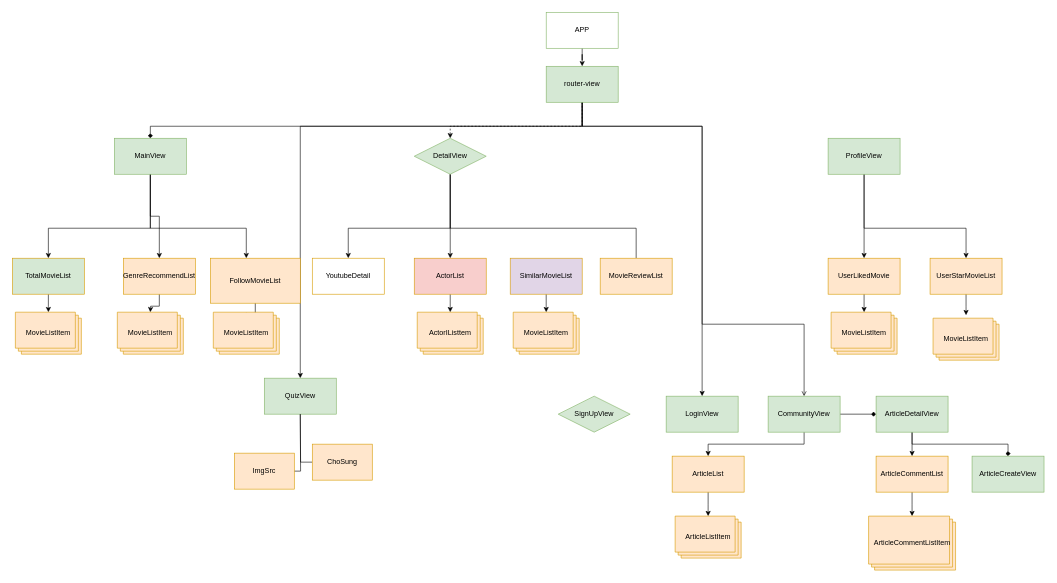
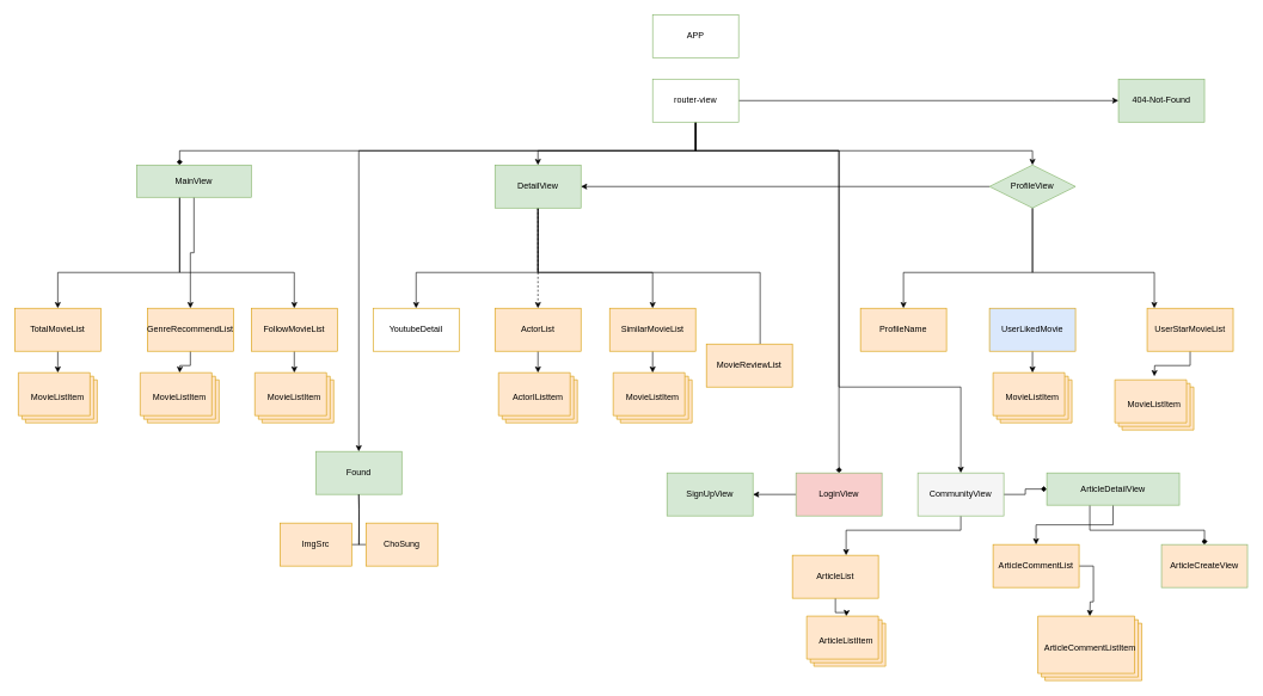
- <mxCell id="2" style="edgeStyle=orthogonalEdgeStyle;rounded=0;orthogonalLoop=1;jettySize=auto;html=1;exitX=0.5;exitY=1;exitDx=0;exitDy=0;" parent="1" source="3" target="11" edge="1"><mxGeometry relative="1" as="geometry" /></mxCell>
- <mxCell id="11" value="router-view" style="whiteSpace=wrap;html=1;align=center;treeFolding=1;treeMoving=1;newEdgeStyle={&quot;edgeStyle&quot;:&quot;elbowEdgeStyle&quot;,&quot;startArrow&quot;:&quot;none&quot;,&quot;endArrow&quot;:&quot;none&quot;};fillColor=#d5e8d4;strokeColor=#82b366;" parent="1" vertex="1"><mxGeometry x="910" y="110" width="120" height="60" as="geometry" /></mxCell>
+ <mxCell id="11" value="router-view" style="whiteSpace=wrap;html=1;align=center;treeFolding=1;treeMoving=1;newEdgeStyle={&quot;edgeStyle&quot;:&quot;elbowEdgeStyle&quot;,&quot;startArrow&quot;:&quot;none&quot;,&quot;endArrow&quot;:&quot;none&quot;};fillColor=#ffffff;strokeColor=#82b366;" parent="1" vertex="1"><mxGeometry x="910" y="110" width="120" height="60" as="geometry" /></mxCell>
+ <mxCell id="10" style="edgeStyle=orthogonalEdgeStyle;rounded=0;orthogonalLoop=1;jettySize=auto;html=1;entryX=0;entryY=0.5;entryDx=0;entryDy=0;" parent="1" source="11" target="58" edge="1"><mxGeometry relative="1" as="geometry"><mxPoint x="1620" y="230" as="targetPoint" /><Array as="points"><mxPoint x="1470" y="140" /><mxPoint x="1470" y="140" /></Array></mxGeometry></mxCell>
+ <mxCell id="58" value="404-Not-Found" style="whiteSpace=wrap;html=1;align=center;treeFolding=1;treeMoving=1;newEdgeStyle={&quot;edgeStyle&quot;:&quot;elbowEdgeStyle&quot;,&quot;startArrow&quot;:&quot;none&quot;,&quot;endArrow&quot;:&quot;none&quot;};fillColor=#d5e8d4;strokeColor=#82b366;fillStyle=auto;" parent="1" vertex="1"><mxGeometry x="1560" y="110" width="120" height="60" as="geometry" /></mxCell>
+ <mxCell id="6" style="edgeStyle=orthogonalEdgeStyle;rounded=0;orthogonalLoop=1;jettySize=auto;html=1;" parent="1" source="11" target="36" edge="1"><mxGeometry relative="1" as="geometry"><Array as="points"><mxPoint x="970" y="210" /><mxPoint x="1440" y="210" /></Array></mxGeometry></mxCell>
- <mxCell id="5" style="edgeStyle=orthogonalEdgeStyle;rounded=0;orthogonalLoop=1;jettySize=auto;html=1;entryX=0.5;entryY=0;entryDx=0;entryDy=0;dashed=1;" parent="1" source="11" target="26" edge="1"><mxGeometry relative="1" as="geometry"><Array as="points"><mxPoint x="970" y="210" /><mxPoint x="750" y="210" /></Array></mxGeometry></mxCell>
+ <mxCell id="5" style="edgeStyle=orthogonalEdgeStyle;rounded=0;orthogonalLoop=1;jettySize=auto;html=1;entryX=0.5;entryY=0;entryDx=0;entryDy=0;" parent="1" source="11" target="26" edge="1"><mxGeometry relative="1" as="geometry"><Array as="points"><mxPoint x="970" y="210" /><mxPoint x="750" y="210" /></Array></mxGeometry></mxCell>
- <mxCell id="15" value="MainView" style="whiteSpace=wrap;html=1;align=center;treeFolding=1;treeMoving=1;newEdgeStyle={&quot;edgeStyle&quot;:&quot;elbowEdgeStyle&quot;,&quot;startArrow&quot;:&quot;none&quot;,&quot;endArrow&quot;:&quot;none&quot;};fillColor=#d5e8d4;strokeColor=#82b366;" parent="1" vertex="1"><mxGeometry x="190" y="230" width="120" height="60" as="geometry" /></mxCell>
+ <mxCell id="15" value="MainView" style="whiteSpace=wrap;html=1;align=center;treeFolding=1;treeMoving=1;newEdgeStyle={&quot;edgeStyle&quot;:&quot;elbowEdgeStyle&quot;,&quot;startArrow&quot;:&quot;none&quot;,&quot;endArrow&quot;:&quot;none&quot;};fillColor=#d5e8d4;strokeColor=#82b366;" parent="1" vertex="1"><mxGeometry x="190" y="230" width="160" height="45" as="geometry" /></mxCell>
- <mxCell id="26" value="DetailView" style="rhombus;whiteSpace=wrap;html=1;align=center;treeFolding=1;treeMoving=1;newEdgeStyle={&quot;edgeStyle&quot;:&quot;elbowEdgeStyle&quot;,&quot;startArrow&quot;:&quot;none&quot;,&quot;endArrow&quot;:&quot;none&quot;};fillColor=#d5e8d4;strokeColor=#82b366;" parent="1" vertex="1"><mxGeometry x="690" y="230" width="120" height="60" as="geometry" /></mxCell>
+ <mxCell id="26" value="DetailView" style="whiteSpace=wrap;html=1;align=center;treeFolding=1;treeMoving=1;newEdgeStyle={&quot;edgeStyle&quot;:&quot;elbowEdgeStyle&quot;,&quot;startArrow&quot;:&quot;none&quot;,&quot;endArrow&quot;:&quot;none&quot;};fillColor=#d5e8d4;strokeColor=#82b366;" parent="1" vertex="1"><mxGeometry x="690" y="230" width="120" height="60" as="geometry" /></mxCell>
- <mxCell id="36" value="ProfileView" style="whiteSpace=wrap;html=1;align=center;treeFolding=1;treeMoving=1;newEdgeStyle={&quot;edgeStyle&quot;:&quot;elbowEdgeStyle&quot;,&quot;startArrow&quot;:&quot;none&quot;,&quot;endArrow&quot;:&quot;none&quot;};fillColor=#d5e8d4;strokeColor=#82b366;" parent="1" vertex="1"><mxGeometry x="1380" y="230" width="120" height="60" as="geometry" /></mxCell>
+ <mxCell id="36" value="ProfileView" style="rhombus;whiteSpace=wrap;html=1;align=center;treeFolding=1;treeMoving=1;newEdgeStyle={&quot;edgeStyle&quot;:&quot;elbowEdgeStyle&quot;,&quot;startArrow&quot;:&quot;none&quot;,&quot;endArrow&quot;:&quot;none&quot;};fillColor=#d5e8d4;strokeColor=#82b366;" parent="1" vertex="1"><mxGeometry x="1380" y="230" width="120" height="60" as="geometry" /></mxCell>
+ <mxCell id="33" style="edgeStyle=orthogonalEdgeStyle;rounded=0;orthogonalLoop=1;jettySize=auto;html=1;" parent="1" source="36" target="37" edge="1"><mxGeometry relative="1" as="geometry"><Array as="points"><mxPoint x="1440" y="380" /><mxPoint x="1260" y="380" /></Array></mxGeometry></mxCell>
- <mxCell id="23" style="edgeStyle=orthogonalEdgeStyle;rounded=0;orthogonalLoop=1;jettySize=auto;html=1;" parent="1" source="26" target="29" edge="1"><mxGeometry relative="1" as="geometry" /></mxCell>
+ <mxCell id="23" style="edgeStyle=orthogonalEdgeStyle;rounded=0;orthogonalLoop=1;jettySize=auto;html=1;dashed=1;" parent="1" source="26" target="29" edge="1"><mxGeometry relative="1" as="geometry" /></mxCell>
+ <mxCell id="24" style="edgeStyle=orthogonalEdgeStyle;rounded=0;orthogonalLoop=1;jettySize=auto;html=1;" parent="1" source="26" target="31" edge="1"><mxGeometry relative="1" as="geometry"><Array as="points"><mxPoint x="750" y="380" /><mxPoint x="910" y="380" /></Array></mxGeometry></mxCell>
- <mxCell id="34" style="edgeStyle=orthogonalEdgeStyle;rounded=0;orthogonalLoop=1;jettySize=auto;html=1;" parent="1" source="36" target="39" edge="1"><mxGeometry relative="1" as="geometry" /></mxCell>
+ <mxCell id="34" style="edgeStyle=orthogonalEdgeStyle;rounded=0;orthogonalLoop=1;jettySize=auto;html=1;" parent="1" source="36" target="26" edge="1"><mxGeometry relative="1" as="geometry" /></mxCell>
- <mxCell id="17" value="TotalMovieList" style="whiteSpace=wrap;html=1;align=center;treeFolding=1;treeMoving=1;newEdgeStyle={&quot;edgeStyle&quot;:&quot;elbowEdgeStyle&quot;,&quot;startArrow&quot;:&quot;none&quot;,&quot;endArrow&quot;:&quot;none&quot;};fillColor=#d5e8d4;strokeColor=#d79b00;" parent="1" vertex="1"><mxGeometry x="20" y="430" width="120" height="60" as="geometry" /></mxCell>
+ <mxCell id="17" value="TotalMovieList" style="whiteSpace=wrap;html=1;align=center;treeFolding=1;treeMoving=1;newEdgeStyle={&quot;edgeStyle&quot;:&quot;elbowEdgeStyle&quot;,&quot;startArrow&quot;:&quot;none&quot;,&quot;endArrow&quot;:&quot;none&quot;};fillColor=#ffe6cc;strokeColor=#d79b00;" parent="1" vertex="1"><mxGeometry x="20" y="430" width="120" height="60" as="geometry" /></mxCell>
- <mxCell id="29" value="ActorList" style="whiteSpace=wrap;html=1;align=center;treeFolding=1;treeMoving=1;newEdgeStyle={&quot;edgeStyle&quot;:&quot;elbowEdgeStyle&quot;,&quot;startArrow&quot;:&quot;none&quot;,&quot;endArrow&quot;:&quot;none&quot;};fillColor=#f8cecc;strokeColor=#d79b00;" parent="1" vertex="1"><mxGeometry x="690" y="430" width="120" height="60" as="geometry" /></mxCell>
+ <mxCell id="29" value="ActorList" style="whiteSpace=wrap;html=1;align=center;treeFolding=1;treeMoving=1;newEdgeStyle={&quot;edgeStyle&quot;:&quot;elbowEdgeStyle&quot;,&quot;startArrow&quot;:&quot;none&quot;,&quot;endArrow&quot;:&quot;none&quot;};fillColor=#ffe6cc;strokeColor=#d79b00;" parent="1" vertex="1"><mxGeometry x="690" y="430" width="120" height="60" as="geometry" /></mxCell>
- <mxCell id="31" value="SimilarMovieList" style="whiteSpace=wrap;html=1;align=center;treeFolding=1;treeMoving=1;newEdgeStyle={&quot;edgeStyle&quot;:&quot;elbowEdgeStyle&quot;,&quot;startArrow&quot;:&quot;none&quot;,&quot;endArrow&quot;:&quot;none&quot;};fillColor=#e1d5e7;strokeColor=#d79b00;" parent="1" vertex="1"><mxGeometry x="850" y="430" width="120" height="60" as="geometry" /></mxCell>
+ <mxCell id="31" value="SimilarMovieList" style="whiteSpace=wrap;html=1;align=center;treeFolding=1;treeMoving=1;newEdgeStyle={&quot;edgeStyle&quot;:&quot;elbowEdgeStyle&quot;,&quot;startArrow&quot;:&quot;none&quot;,&quot;endArrow&quot;:&quot;none&quot;};fillColor=#ffe6cc;strokeColor=#d79b00;" parent="1" vertex="1"><mxGeometry x="850" y="430" width="120" height="60" as="geometry" /></mxCell>
- <mxCell id="32" value="MovieReviewList" style="whiteSpace=wrap;html=1;align=center;treeFolding=1;treeMoving=1;newEdgeStyle={&quot;edgeStyle&quot;:&quot;elbowEdgeStyle&quot;,&quot;startArrow&quot;:&quot;none&quot;,&quot;endArrow&quot;:&quot;none&quot;};fillColor=#ffe6cc;strokeColor=#d79b00;" parent="1" vertex="1"><mxGeometry x="1000" y="430" width="120" height="60" as="geometry" /></mxCell>
+ <mxCell id="32" value="MovieReviewList" style="whiteSpace=wrap;html=1;align=center;treeFolding=1;treeMoving=1;newEdgeStyle={&quot;edgeStyle&quot;:&quot;elbowEdgeStyle&quot;,&quot;startArrow&quot;:&quot;none&quot;,&quot;endArrow&quot;:&quot;none&quot;};fillColor=#ffe6cc;strokeColor=#d79b00;" parent="1" vertex="1"><mxGeometry x="985" y="480" width="120" height="60" as="geometry" /></mxCell>
+ <mxCell id="37" value="ProfileName" style="whiteSpace=wrap;html=1;align=center;treeFolding=1;treeMoving=1;newEdgeStyle={&quot;edgeStyle&quot;:&quot;elbowEdgeStyle&quot;,&quot;startArrow&quot;:&quot;none&quot;,&quot;endArrow&quot;:&quot;none&quot;};fillColor=#ffe6cc;strokeColor=#d79b00;" parent="1" vertex="1"><mxGeometry x="1200" y="430" width="120" height="60" as="geometry" /></mxCell>
- <mxCell id="39" value="UserLikedMovie" style="whiteSpace=wrap;html=1;align=center;treeFolding=1;treeMoving=1;newEdgeStyle={&quot;edgeStyle&quot;:&quot;elbowEdgeStyle&quot;,&quot;startArrow&quot;:&quot;none&quot;,&quot;endArrow&quot;:&quot;none&quot;};fillColor=#ffe6cc;strokeColor=#d79b00;" parent="1" vertex="1"><mxGeometry x="1380" y="430" width="120" height="60" as="geometry" /></mxCell>
+ <mxCell id="39" value="UserLikedMovie" style="whiteSpace=wrap;html=1;align=center;treeFolding=1;treeMoving=1;newEdgeStyle={&quot;edgeStyle&quot;:&quot;elbowEdgeStyle&quot;,&quot;startArrow&quot;:&quot;none&quot;,&quot;endArrow&quot;:&quot;none&quot;};fillColor=#dae8fc;strokeColor=#d79b00;" parent="1" vertex="1"><mxGeometry x="1380" y="430" width="120" height="60" as="geometry" /></mxCell>
- <mxCell id="41" value="UserStarMovieList" style="whiteSpace=wrap;html=1;align=center;treeFolding=1;treeMoving=1;newEdgeStyle={&quot;edgeStyle&quot;:&quot;elbowEdgeStyle&quot;,&quot;startArrow&quot;:&quot;none&quot;,&quot;endArrow&quot;:&quot;none&quot;};fillColor=#ffe6cc;strokeColor=#d79b00;" parent="1" vertex="1"><mxGeometry x="1550" y="430" width="120" height="60" as="geometry" /></mxCell>
+ <mxCell id="41" value="UserStarMovieList" style="whiteSpace=wrap;html=1;align=center;treeFolding=1;treeMoving=1;newEdgeStyle={&quot;edgeStyle&quot;:&quot;elbowEdgeStyle&quot;,&quot;startArrow&quot;:&quot;none&quot;,&quot;endArrow&quot;:&quot;none&quot;};fillColor=#ffe6cc;strokeColor=#d79b00;" parent="1" vertex="1"><mxGeometry x="1600" y="430" width="120" height="60" as="geometry" /></mxCell>
- <mxCell id="21" value="FollowMovieList" style="whiteSpace=wrap;html=1;align=center;treeFolding=1;treeMoving=1;newEdgeStyle={&quot;edgeStyle&quot;:&quot;elbowEdgeStyle&quot;,&quot;startArrow&quot;:&quot;none&quot;,&quot;endArrow&quot;:&quot;none&quot;};fillColor=#ffe6cc;strokeColor=#d79b00;" parent="1" vertex="1"><mxGeometry x="350" y="430" width="150" height="75" as="geometry" /></mxCell>
+ <mxCell id="21" value="FollowMovieList" style="whiteSpace=wrap;html=1;align=center;treeFolding=1;treeMoving=1;newEdgeStyle={&quot;edgeStyle&quot;:&quot;elbowEdgeStyle&quot;,&quot;startArrow&quot;:&quot;none&quot;,&quot;endArrow&quot;:&quot;none&quot;};fillColor=#ffe6cc;strokeColor=#d79b00;" parent="1" vertex="1"><mxGeometry x="350" y="430" width="120" height="60" as="geometry" /></mxCell>
- <mxCell id="7" style="edgeStyle=orthogonalEdgeStyle;rounded=0;orthogonalLoop=1;jettySize=auto;html=1;" parent="1" source="11" target="43" edge="1"><mxGeometry relative="1" as="geometry"><Array as="points"><mxPoint x="970" y="210" /><mxPoint x="1170" y="210" /></Array></mxGeometry></mxCell>
+ <mxCell id="7" style="edgeStyle=orthogonalEdgeStyle;rounded=0;orthogonalLoop=1;jettySize=auto;html=1;endArrow=diamond;" parent="1" source="11" target="43" edge="1"><mxGeometry relative="1" as="geometry"><Array as="points"><mxPoint x="970" y="210" /><mxPoint x="1170" y="210" /></Array></mxGeometry></mxCell>
- <mxCell id="8" style="edgeStyle=orthogonalEdgeStyle;rounded=0;orthogonalLoop=1;jettySize=auto;html=1;endArrow=open;" parent="1" source="11" target="47" edge="1"><mxGeometry relative="1" as="geometry"><Array as="points"><mxPoint x="970" y="210" /><mxPoint x="1170" y="210" /><mxPoint x="1170" y="540" /><mxPoint x="1340" y="540" /></Array></mxGeometry></mxCell>
+ <mxCell id="8" style="edgeStyle=orthogonalEdgeStyle;rounded=0;orthogonalLoop=1;jettySize=auto;html=1;" parent="1" source="11" target="47" edge="1"><mxGeometry relative="1" as="geometry"><Array as="points"><mxPoint x="970" y="210" /><mxPoint x="1170" y="210" /><mxPoint x="1170" y="540" /><mxPoint x="1340" y="540" /></Array></mxGeometry></mxCell>
- <mxCell id="48" value="QuizView" style="whiteSpace=wrap;html=1;align=center;treeFolding=1;treeMoving=1;newEdgeStyle={&quot;edgeStyle&quot;:&quot;elbowEdgeStyle&quot;,&quot;startArrow&quot;:&quot;none&quot;,&quot;endArrow&quot;:&quot;none&quot;};fillColor=#d5e8d4;strokeColor=#82b366;" parent="1" vertex="1"><mxGeometry x="440" y="630" width="120" height="60" as="geometry" /></mxCell>
+ <mxCell id="48" value="Found" style="whiteSpace=wrap;html=1;align=center;treeFolding=1;treeMoving=1;newEdgeStyle={&quot;edgeStyle&quot;:&quot;elbowEdgeStyle&quot;,&quot;startArrow&quot;:&quot;none&quot;,&quot;endArrow&quot;:&quot;none&quot;};fillColor=#d5e8d4;strokeColor=#82b366;" parent="1" vertex="1"><mxGeometry x="440" y="630" width="120" height="60" as="geometry" /></mxCell>
- <mxCell id="44" value="SignUpView" style="rhombus;whiteSpace=wrap;html=1;align=center;treeFolding=1;treeMoving=1;newEdgeStyle={&quot;edgeStyle&quot;:&quot;elbowEdgeStyle&quot;,&quot;startArrow&quot;:&quot;none&quot;,&quot;endArrow&quot;:&quot;none&quot;};fillColor=#d5e8d4;strokeColor=#82b366;" parent="1" vertex="1"><mxGeometry x="930" y="660" width="120" height="60" as="geometry" /></mxCell>
+ <mxCell id="44" value="SignUpView" style="whiteSpace=wrap;html=1;align=center;treeFolding=1;treeMoving=1;newEdgeStyle={&quot;edgeStyle&quot;:&quot;elbowEdgeStyle&quot;,&quot;startArrow&quot;:&quot;none&quot;,&quot;endArrow&quot;:&quot;none&quot;};fillColor=#d5e8d4;strokeColor=#82b366;" parent="1" vertex="1"><mxGeometry x="930" y="660" width="120" height="60" as="geometry" /></mxCell>
+ <mxCell id="42" style="edgeStyle=orthogonalEdgeStyle;rounded=0;orthogonalLoop=1;jettySize=auto;html=1;" parent="1" source="43" target="44" edge="1"><mxGeometry relative="1" as="geometry" /></mxCell>
- <mxCell id="43" value="LoginView" style="whiteSpace=wrap;html=1;align=center;treeFolding=1;treeMoving=1;newEdgeStyle={&quot;edgeStyle&quot;:&quot;elbowEdgeStyle&quot;,&quot;startArrow&quot;:&quot;none&quot;,&quot;endArrow&quot;:&quot;none&quot;};fillColor=#d5e8d4;strokeColor=#82b366;" parent="1" vertex="1"><mxGeometry x="1110" y="660" width="120" height="60" as="geometry" /></mxCell>
+ <mxCell id="43" value="LoginView" style="whiteSpace=wrap;html=1;align=center;treeFolding=1;treeMoving=1;newEdgeStyle={&quot;edgeStyle&quot;:&quot;elbowEdgeStyle&quot;,&quot;startArrow&quot;:&quot;none&quot;,&quot;endArrow&quot;:&quot;none&quot;};fillColor=#f8cecc;strokeColor=#82b366;" parent="1" vertex="1"><mxGeometry x="1110" y="660" width="120" height="60" as="geometry" /></mxCell>
- <mxCell id="47" value="CommunityView" style="whiteSpace=wrap;html=1;align=center;treeFolding=1;treeMoving=1;newEdgeStyle={&quot;edgeStyle&quot;:&quot;elbowEdgeStyle&quot;,&quot;startArrow&quot;:&quot;none&quot;,&quot;endArrow&quot;:&quot;none&quot;};fillColor=#d5e8d4;strokeColor=#82b366;" parent="1" vertex="1"><mxGeometry x="1280" y="660" width="120" height="60" as="geometry" /></mxCell>
+ <mxCell id="47" value="CommunityView" style="whiteSpace=wrap;html=1;align=center;treeFolding=1;treeMoving=1;newEdgeStyle={&quot;edgeStyle&quot;:&quot;elbowEdgeStyle&quot;,&quot;startArrow&quot;:&quot;none&quot;,&quot;endArrow&quot;:&quot;none&quot;};fillColor=#f5f5f5;strokeColor=#82b366;" parent="1" vertex="1"><mxGeometry x="1280" y="660" width="120" height="60" as="geometry" /></mxCell>
- <mxCell id="61" value="ArticleDetailView" style="whiteSpace=wrap;html=1;align=center;treeFolding=1;treeMoving=1;newEdgeStyle={&quot;edgeStyle&quot;:&quot;elbowEdgeStyle&quot;,&quot;startArrow&quot;:&quot;none&quot;,&quot;endArrow&quot;:&quot;none&quot;};fillColor=#d5e8d4;strokeColor=#82b366;fillStyle=auto;" parent="1" vertex="1"><mxGeometry x="1460" y="660" width="120" height="60" as="geometry" /></mxCell>
+ <mxCell id="61" value="ArticleDetailView" style="whiteSpace=wrap;html=1;align=center;treeFolding=1;treeMoving=1;newEdgeStyle={&quot;edgeStyle&quot;:&quot;elbowEdgeStyle&quot;,&quot;startArrow&quot;:&quot;none&quot;,&quot;endArrow&quot;:&quot;none&quot;};fillColor=#d5e8d4;strokeColor=#82b366;fillStyle=auto;" parent="1" vertex="1"><mxGeometry x="1460" y="660" width="185" height="45" as="geometry" /></mxCell>
- <mxCell id="69" value="ChoSung" style="whiteSpace=wrap;html=1;align=center;verticalAlign=middle;treeFolding=1;treeMoving=1;fillStyle=auto;fillColor=#ffe6cc;strokeColor=#d79b00;" parent="1" vertex="1"><mxGeometry x="520" y="740" width="100" height="60" as="geometry" /></mxCell>
+ <mxCell id="69" value="ChoSung" style="whiteSpace=wrap;html=1;align=center;verticalAlign=middle;treeFolding=1;treeMoving=1;fillStyle=auto;fillColor=#ffe6cc;strokeColor=#d79b00;" parent="1" vertex="1"><mxGeometry x="510" y="730" width="100" height="60" as="geometry" /></mxCell>
- <mxCell id="68" value="ImgSrc" style="whiteSpace=wrap;html=1;align=center;verticalAlign=middle;treeFolding=1;treeMoving=1;fillStyle=auto;fillColor=#ffe6cc;strokeColor=#d79b00;" parent="1" vertex="1"><mxGeometry x="390" y="755" width="100" height="60" as="geometry" /></mxCell>
+ <mxCell id="68" value="ImgSrc" style="whiteSpace=wrap;html=1;align=center;verticalAlign=middle;treeFolding=1;treeMoving=1;fillStyle=auto;fillColor=#ffe6cc;strokeColor=#d79b00;" parent="1" vertex="1"><mxGeometry x="390" y="730" width="100" height="60" as="geometry" /></mxCell>
- <mxCell id="50" value="ArticleList" style="whiteSpace=wrap;html=1;align=center;treeFolding=1;treeMoving=1;newEdgeStyle={&quot;edgeStyle&quot;:&quot;elbowEdgeStyle&quot;,&quot;startArrow&quot;:&quot;none&quot;,&quot;endArrow&quot;:&quot;none&quot;};fillColor=#ffe6cc;strokeColor=#d79b00;" parent="1" vertex="1"><mxGeometry x="1120" y="760" width="120" height="60" as="geometry" /></mxCell>
+ <mxCell id="50" value="ArticleList" style="whiteSpace=wrap;html=1;align=center;treeFolding=1;treeMoving=1;newEdgeStyle={&quot;edgeStyle&quot;:&quot;elbowEdgeStyle&quot;,&quot;startArrow&quot;:&quot;none&quot;,&quot;endArrow&quot;:&quot;none&quot;};fillColor=#ffe6cc;strokeColor=#d79b00;" parent="1" vertex="1"><mxGeometry x="1105" y="775" width="120" height="60" as="geometry" /></mxCell>
- <mxCell id="64" value="ArticleCommentList" style="whiteSpace=wrap;html=1;align=center;treeFolding=1;treeMoving=1;newEdgeStyle={&quot;edgeStyle&quot;:&quot;elbowEdgeStyle&quot;,&quot;startArrow&quot;:&quot;none&quot;,&quot;endArrow&quot;:&quot;none&quot;};fillColor=#ffe6cc;strokeColor=#d79b00;fillStyle=auto;" parent="1" vertex="1"><mxGeometry x="1460" y="760" width="120" height="60" as="geometry" /></mxCell>
+ <mxCell id="64" value="ArticleCommentList" style="whiteSpace=wrap;html=1;align=center;treeFolding=1;treeMoving=1;newEdgeStyle={&quot;edgeStyle&quot;:&quot;elbowEdgeStyle&quot;,&quot;startArrow&quot;:&quot;none&quot;,&quot;endArrow&quot;:&quot;none&quot;};fillColor=#ffe6cc;strokeColor=#d79b00;fillStyle=auto;" parent="1" vertex="1"><mxGeometry x="1385" y="760" width="120" height="60" as="geometry" /></mxCell>
- <mxCell id="62" value="ArticleCreateView" style="whiteSpace=wrap;html=1;align=center;treeFolding=1;treeMoving=1;newEdgeStyle={&quot;edgeStyle&quot;:&quot;elbowEdgeStyle&quot;,&quot;startArrow&quot;:&quot;none&quot;,&quot;endArrow&quot;:&quot;none&quot;};fillColor=#d5e8d4;strokeColor=#82b366;fillStyle=auto;" parent="1" vertex="1"><mxGeometry x="1620" y="760" width="120" height="60" as="geometry" /></mxCell>
+ <mxCell id="62" value="ArticleCreateView" style="whiteSpace=wrap;html=1;align=center;treeFolding=1;treeMoving=1;newEdgeStyle={&quot;edgeStyle&quot;:&quot;elbowEdgeStyle&quot;,&quot;startArrow&quot;:&quot;none&quot;,&quot;endArrow&quot;:&quot;none&quot;};fillColor=#ffe6cc;strokeColor=#82b366;fillStyle=auto;" parent="1" vertex="1"><mxGeometry x="1620" y="760" width="120" height="60" as="geometry" /></mxCell>
